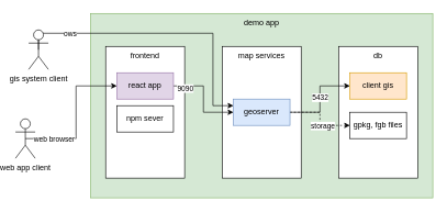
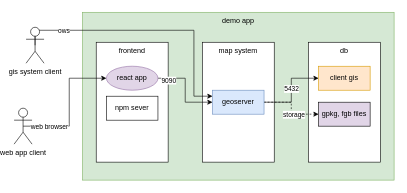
- <mxCell id="4" value="map services" style="rounded=0;whiteSpace=wrap;html=1;verticalAlign=top;" vertex="1" parent="1"><mxGeometry x="334" y="70" width="120" height="200" as="geometry" /></mxCell>
+ <mxCell id="4" value="map system" style="rounded=0;whiteSpace=wrap;html=1;verticalAlign=top;" vertex="1" parent="1"><mxGeometry x="334" y="70" width="120" height="200" as="geometry" /></mxCell>
- <mxCell id="8" value="react app" style="rounded=0;whiteSpace=wrap;html=1;fillColor=#e1d5e7;strokeColor=#9673a6;" vertex="1" parent="1"><mxGeometry x="174" y="110" width="86" height="40" as="geometry" /></mxCell>
+ <mxCell id="8" value="react app" style="ellipse;whiteSpace=wrap;html=1;fillColor=#e1d5e7;strokeColor=#9673a6;" vertex="1" parent="1"><mxGeometry x="174" y="110" width="86" height="40" as="geometry" /></mxCell>
- <mxCell id="16" value="gpkg, fgb files" style="rounded=0;whiteSpace=wrap;html=1;" vertex="1" parent="1"><mxGeometry x="528" y="170" width="86" height="40" as="geometry" /></mxCell>
+ <mxCell id="16" value="gpkg, fgb files" style="rounded=0;whiteSpace=wrap;html=1;fillColor=#e1d5e7;" vertex="1" parent="1"><mxGeometry x="528" y="170" width="86" height="40" as="geometry" /></mxCell>
